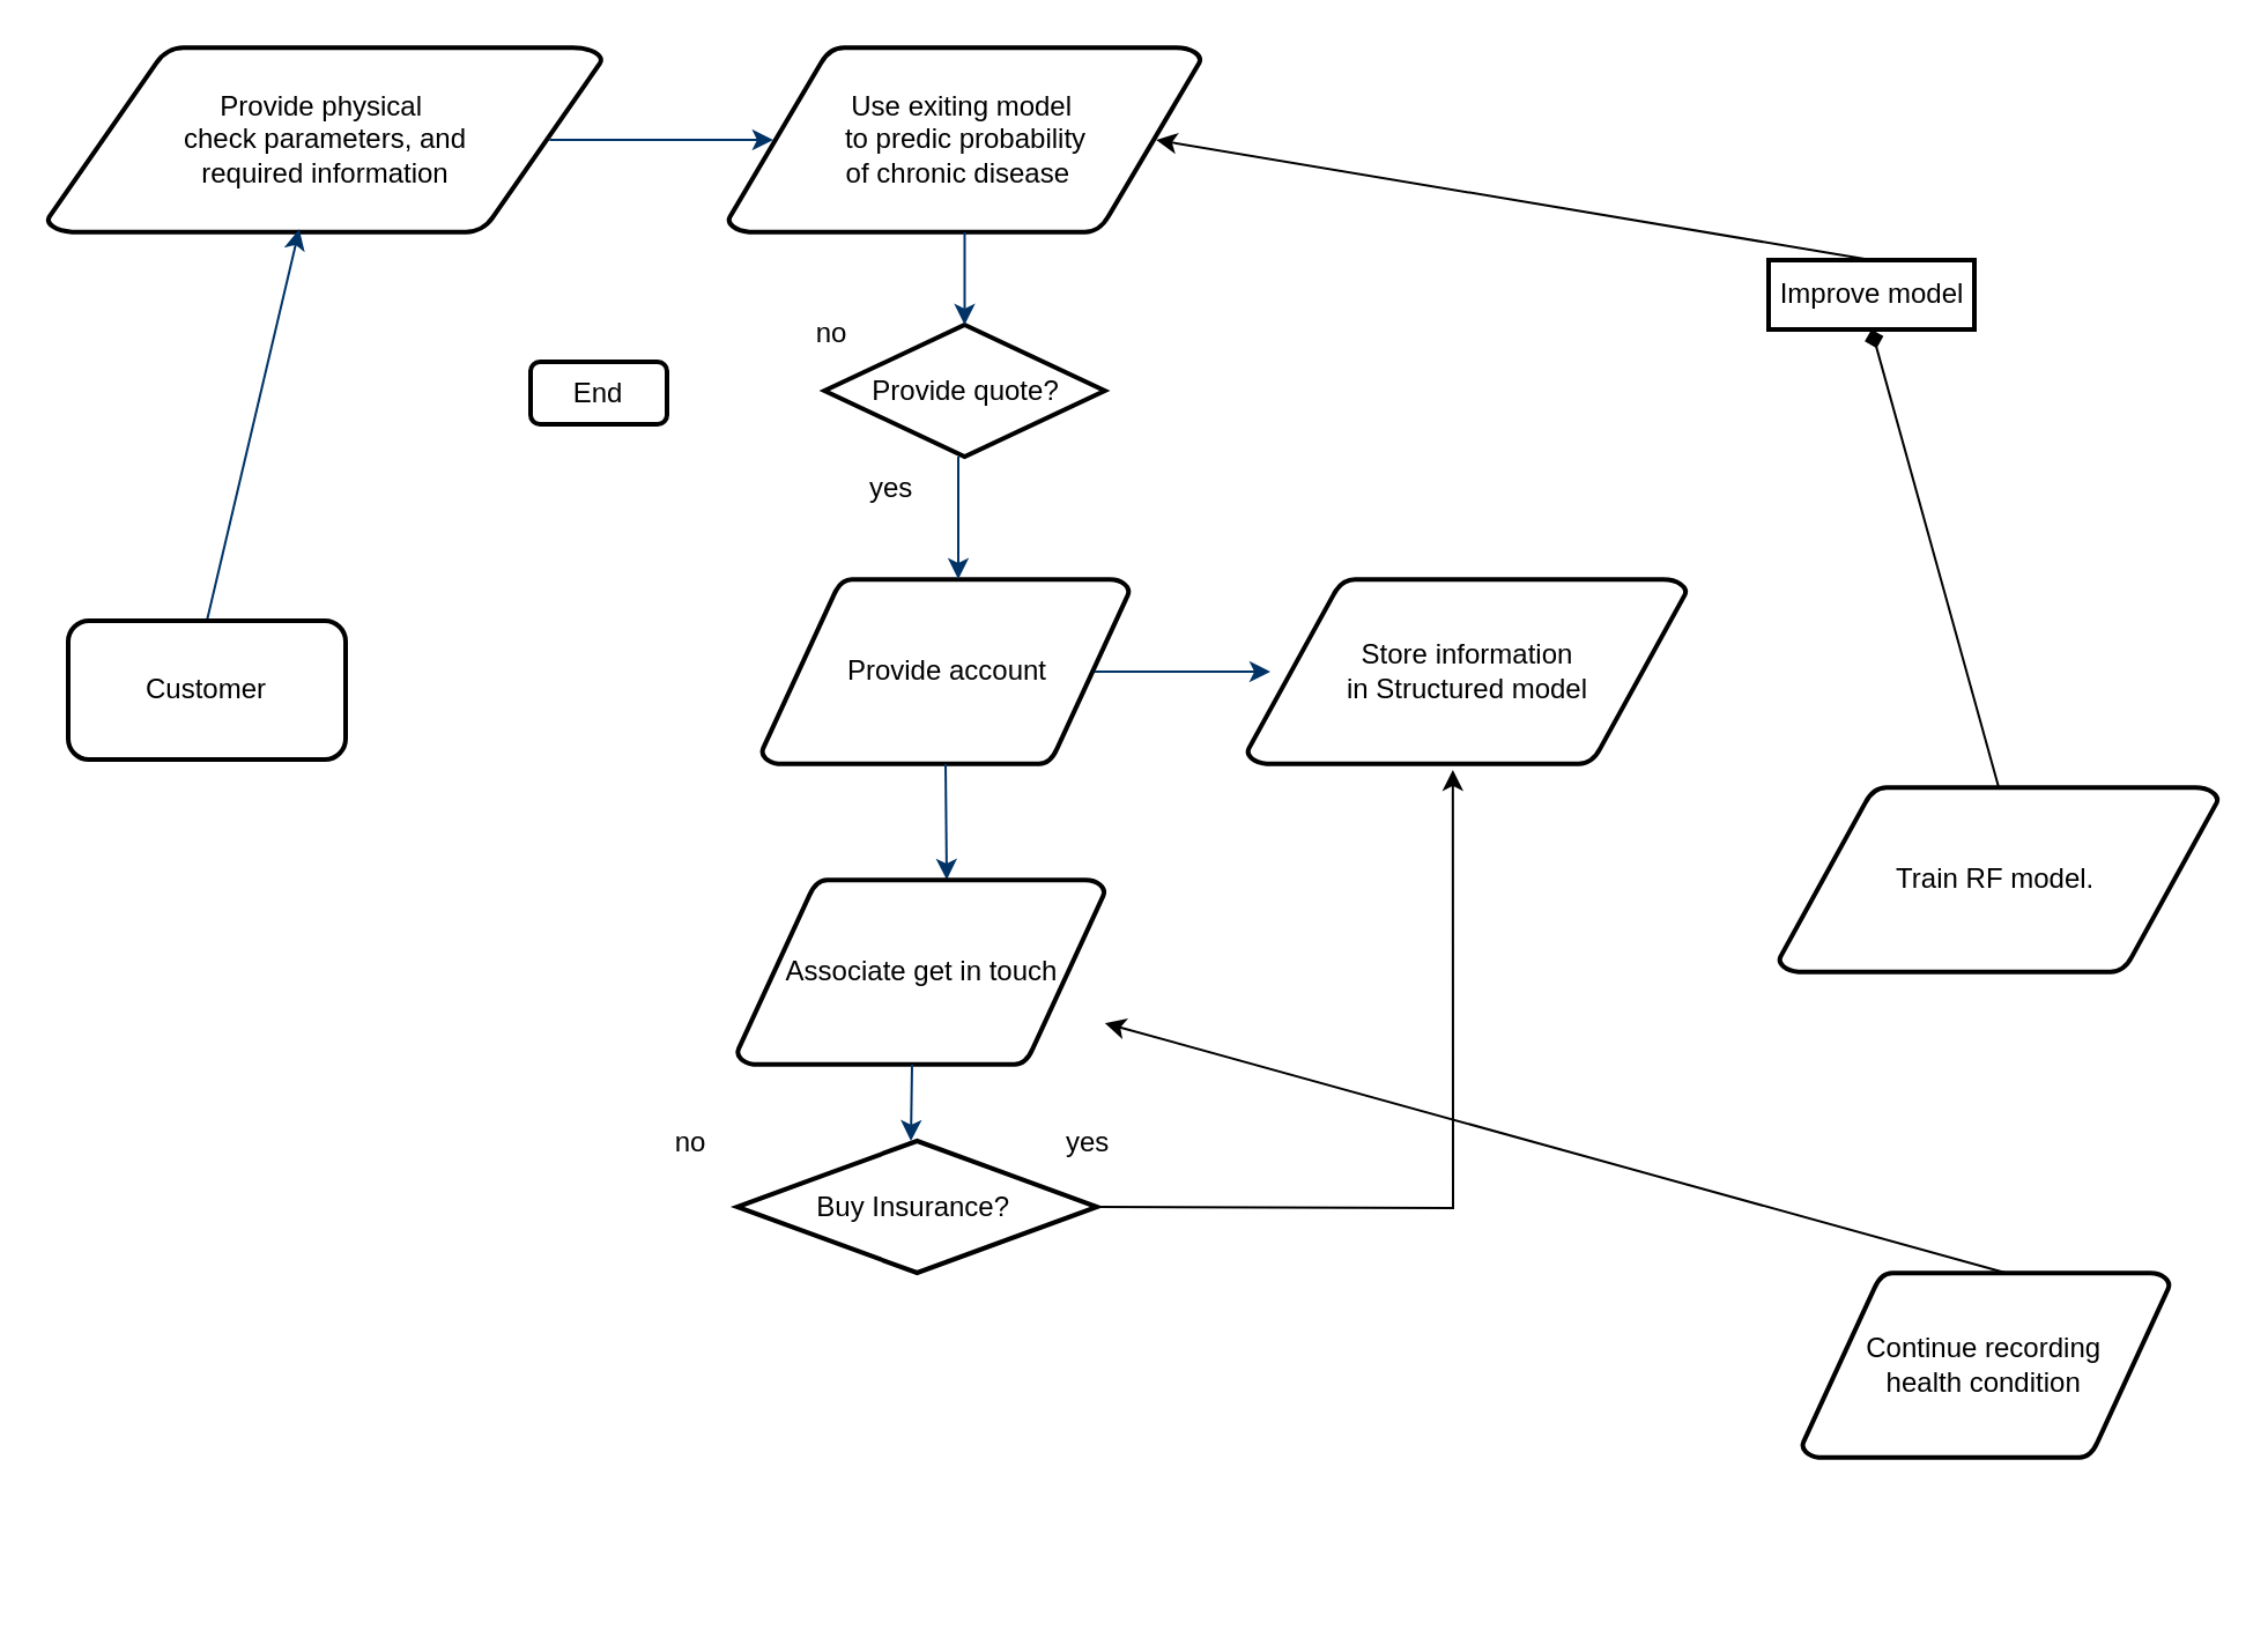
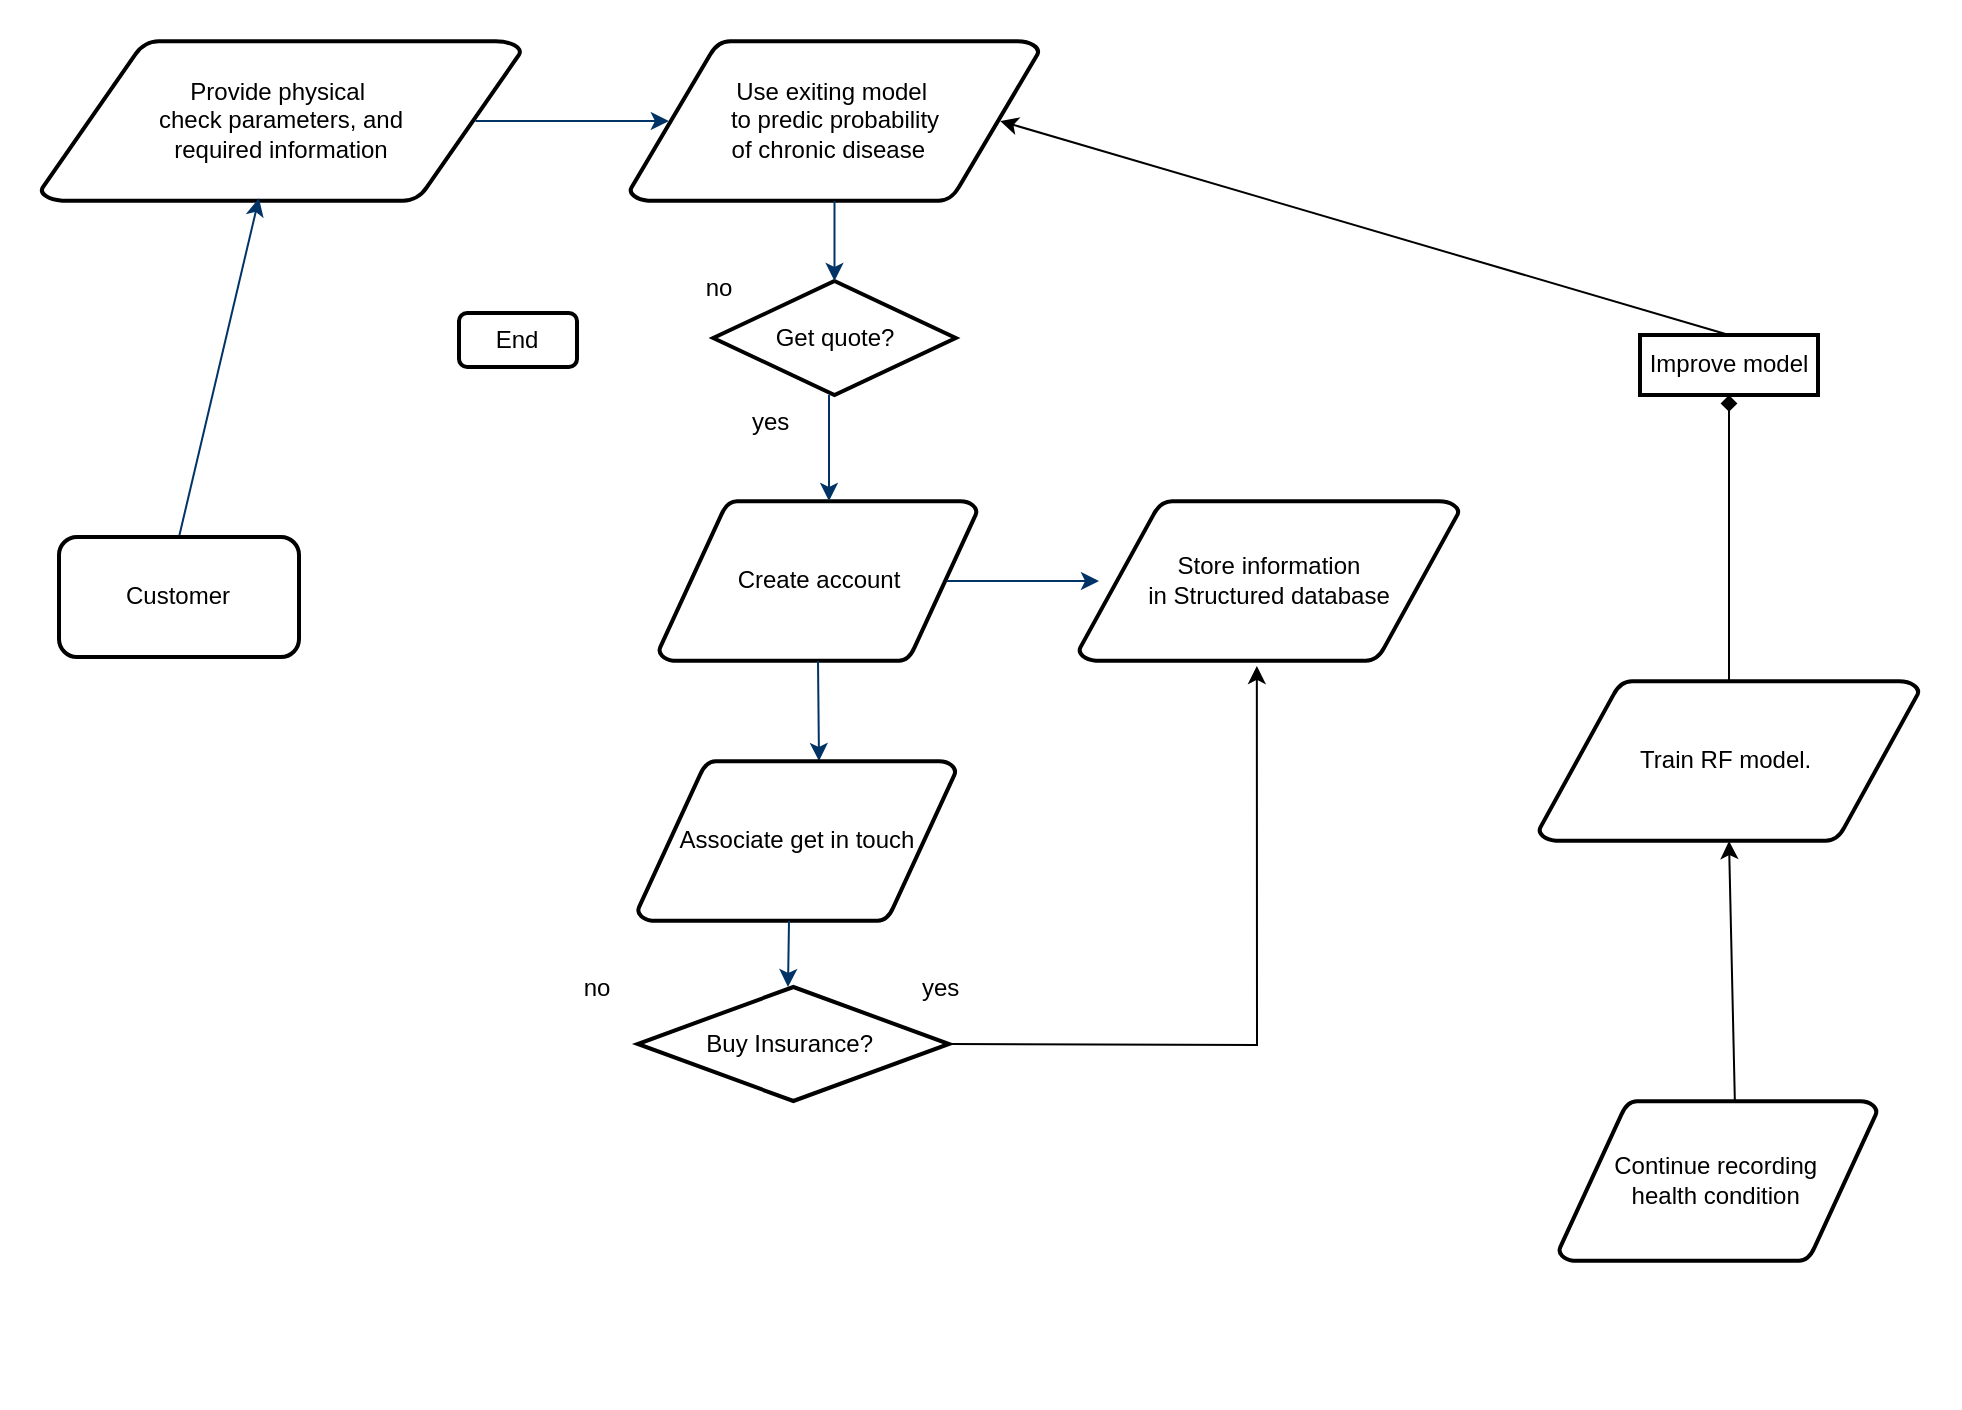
- <mxCell id="26" value="Improve model" style="rounded=0;whiteSpace=wrap;html=1;strokeWidth=2;" vertex="1" parent="1"><mxGeometry x="764.5" y="112" width="89" height="30" as="geometry" /></mxCell>
+ <mxCell id="26" value="Improve model" style="rounded=0;whiteSpace=wrap;html=1;strokeWidth=2;" vertex="1" parent="1"><mxGeometry x="819.5" y="167" width="89" height="30" as="geometry" /></mxCell>
- <mxCell id="5" value="Provide quote?" style="shape=mxgraph.flowchart.decision;strokeWidth=2;gradientColor=none;gradientDirection=north;fontStyle=0;html=1;" parent="1" vertex="1"><mxGeometry x="356.13" y="140" width="121.25" height="57" as="geometry" /></mxCell>
+ <mxCell id="5" value="Get quote?" style="shape=mxgraph.flowchart.decision;strokeWidth=2;gradientColor=none;gradientDirection=north;fontStyle=0;html=1;" parent="1" vertex="1"><mxGeometry x="356.13" y="140" width="121.25" height="57" as="geometry" /></mxCell>
- <mxCell id="3" value="Provide account" style="shape=mxgraph.flowchart.data;strokeWidth=2;gradientColor=none;gradientDirection=north;fontStyle=0;html=1;" parent="1" vertex="1"><mxGeometry x="329" y="250" width="159" height="80" as="geometry" /></mxCell>
+ <mxCell id="3" value="Create account" style="shape=mxgraph.flowchart.data;strokeWidth=2;gradientColor=none;gradientDirection=north;fontStyle=0;html=1;" parent="1" vertex="1"><mxGeometry x="329" y="250" width="159" height="80" as="geometry" /></mxCell>
- <mxCell id="9" value="Store information&lt;br&gt;in Structured model" style="shape=mxgraph.flowchart.data;strokeWidth=2;gradientColor=none;gradientDirection=north;fontStyle=0;html=1;" parent="1" vertex="1"><mxGeometry x="539" y="250" width="190" height="80" as="geometry" /></mxCell>
+ <mxCell id="9" value="Store information&lt;br&gt;in Structured database" style="shape=mxgraph.flowchart.data;strokeWidth=2;gradientColor=none;gradientDirection=north;fontStyle=0;html=1;" parent="1" vertex="1"><mxGeometry x="539" y="250" width="190" height="80" as="geometry" /></mxCell>
- <mxCell id="22" value="" style="endArrow=classic;html=1;rounded=0;exitX=0.553;exitY=0;exitDx=0;exitDy=0;exitPerimeter=0;" parent="1" source="21" target="15" edge="1"><mxGeometry width="50" height="50" relative="1" as="geometry"><mxPoint x="329" y="410" as="sourcePoint" /><mxPoint x="115.701" y="480" as="targetPoint" /></mxGeometry></mxCell>
+ <mxCell id="22" value="" style="endArrow=classic;html=1;rounded=0;exitX=0.553;exitY=0;exitDx=0;exitDy=0;exitPerimeter=0;entryX=0.5;entryY=1;entryDx=0;entryDy=0;entryPerimeter=0;" parent="1" source="21" target="23" edge="1"><mxGeometry width="50" height="50" relative="1" as="geometry"><mxPoint x="329" y="410" as="sourcePoint" /><mxPoint x="115.701" y="480" as="targetPoint" /></mxGeometry></mxCell>
